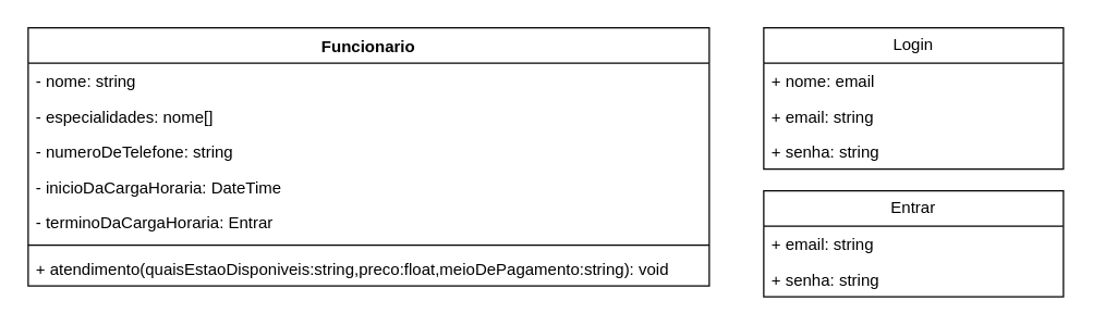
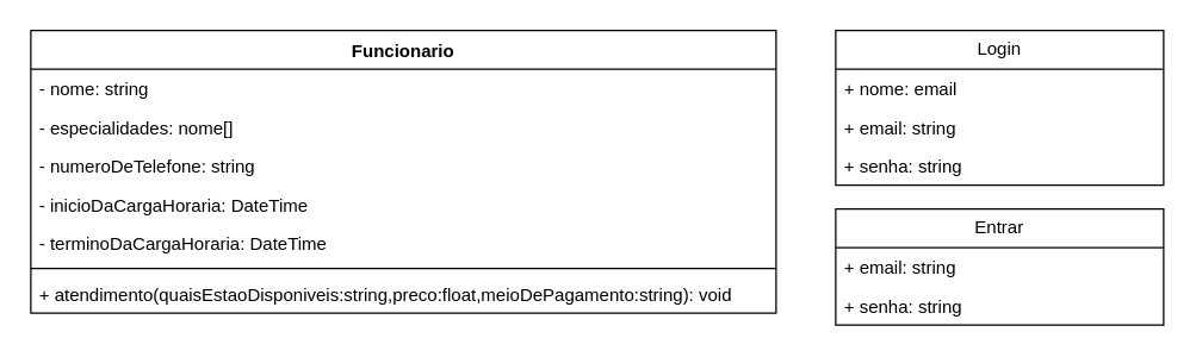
- <mxCell id="12" value="- terminoDaCargaHoraria: Entrar" style="text;strokeColor=none;fillColor=none;align=left;verticalAlign=top;spacingLeft=4;spacingRight=4;overflow=hidden;rotatable=0;points=[[0,0.5],[1,0.5]];portConstraint=eastwest;whiteSpace=wrap;html=1;" vertex="1" parent="7"><mxGeometry y="130" width="500" height="26" as="geometry" /></mxCell>
+ <mxCell id="12" value="- terminoDaCargaHoraria: DateTime" style="text;strokeColor=none;fillColor=none;align=left;verticalAlign=top;spacingLeft=4;spacingRight=4;overflow=hidden;rotatable=0;points=[[0,0.5],[1,0.5]];portConstraint=eastwest;whiteSpace=wrap;html=1;" vertex="1" parent="7"><mxGeometry y="130" width="500" height="26" as="geometry" /></mxCell>
